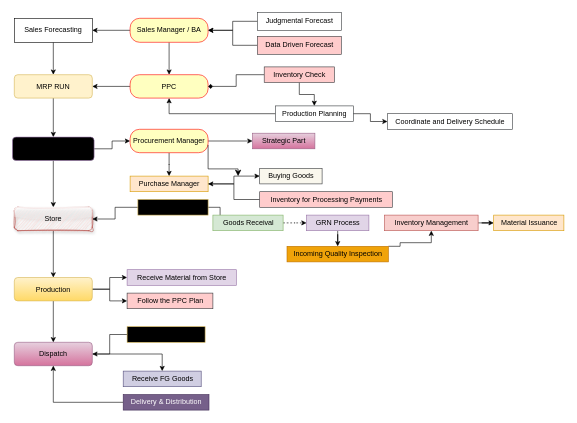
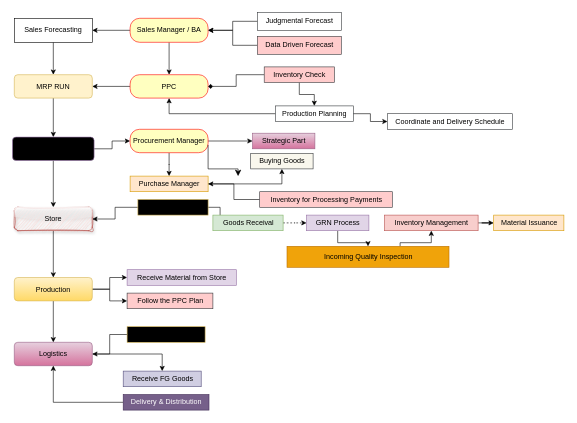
- <mxCell id="44" value="Buying Goods" style="text;html=1;align=center;verticalAlign=middle;resizable=0;points=[];autosize=1;strokeColor=#36393d;fillColor=#f9f7ed;" vertex="1" parent="1"><mxGeometry x="432" y="280" width="104" height="26" as="geometry" /></mxCell>
+ <mxCell id="44" value="Buying Goods" style="text;html=1;align=center;verticalAlign=middle;resizable=0;points=[];autosize=1;strokeColor=#36393d;fillColor=#f9f7ed;" vertex="1" parent="1"><mxGeometry x="417" y="255" width="104" height="26" as="geometry" /></mxCell>
- <mxCell id="63" value="Incoming Quality Inspection" style="text;html=1;align=center;verticalAlign=middle;resizable=0;points=[];autosize=1;strokeColor=#BD7000;fillColor=#f0a30a;fontColor=#000000;" vertex="1" parent="1"><mxGeometry x="477.5" y="410" width="169" height="26" as="geometry" /></mxCell>
+ <mxCell id="63" value="Incoming Quality Inspection" style="text;html=1;align=center;verticalAlign=middle;resizable=0;points=[];autosize=1;strokeColor=#BD7000;fillColor=#f0a30a;fontColor=#000000;" vertex="1" parent="1"><mxGeometry x="477.5" y="410" width="270" height="35" as="geometry" /></mxCell>
- <mxCell id="27" value="Dispatch" style="rounded=1;whiteSpace=wrap;html=1;fillColor=#e6d0de;strokeColor=#996185;gradientColor=#d5739d;" parent="1" vertex="1"><mxGeometry x="23" y="570" width="130" height="39" as="geometry" /></mxCell>
+ <mxCell id="27" value="Logistics" style="rounded=1;whiteSpace=wrap;html=1;fillColor=#e6d0de;strokeColor=#996185;gradientColor=#d5739d;" parent="1" vertex="1"><mxGeometry x="23" y="570" width="130" height="39" as="geometry" /></mxCell>
